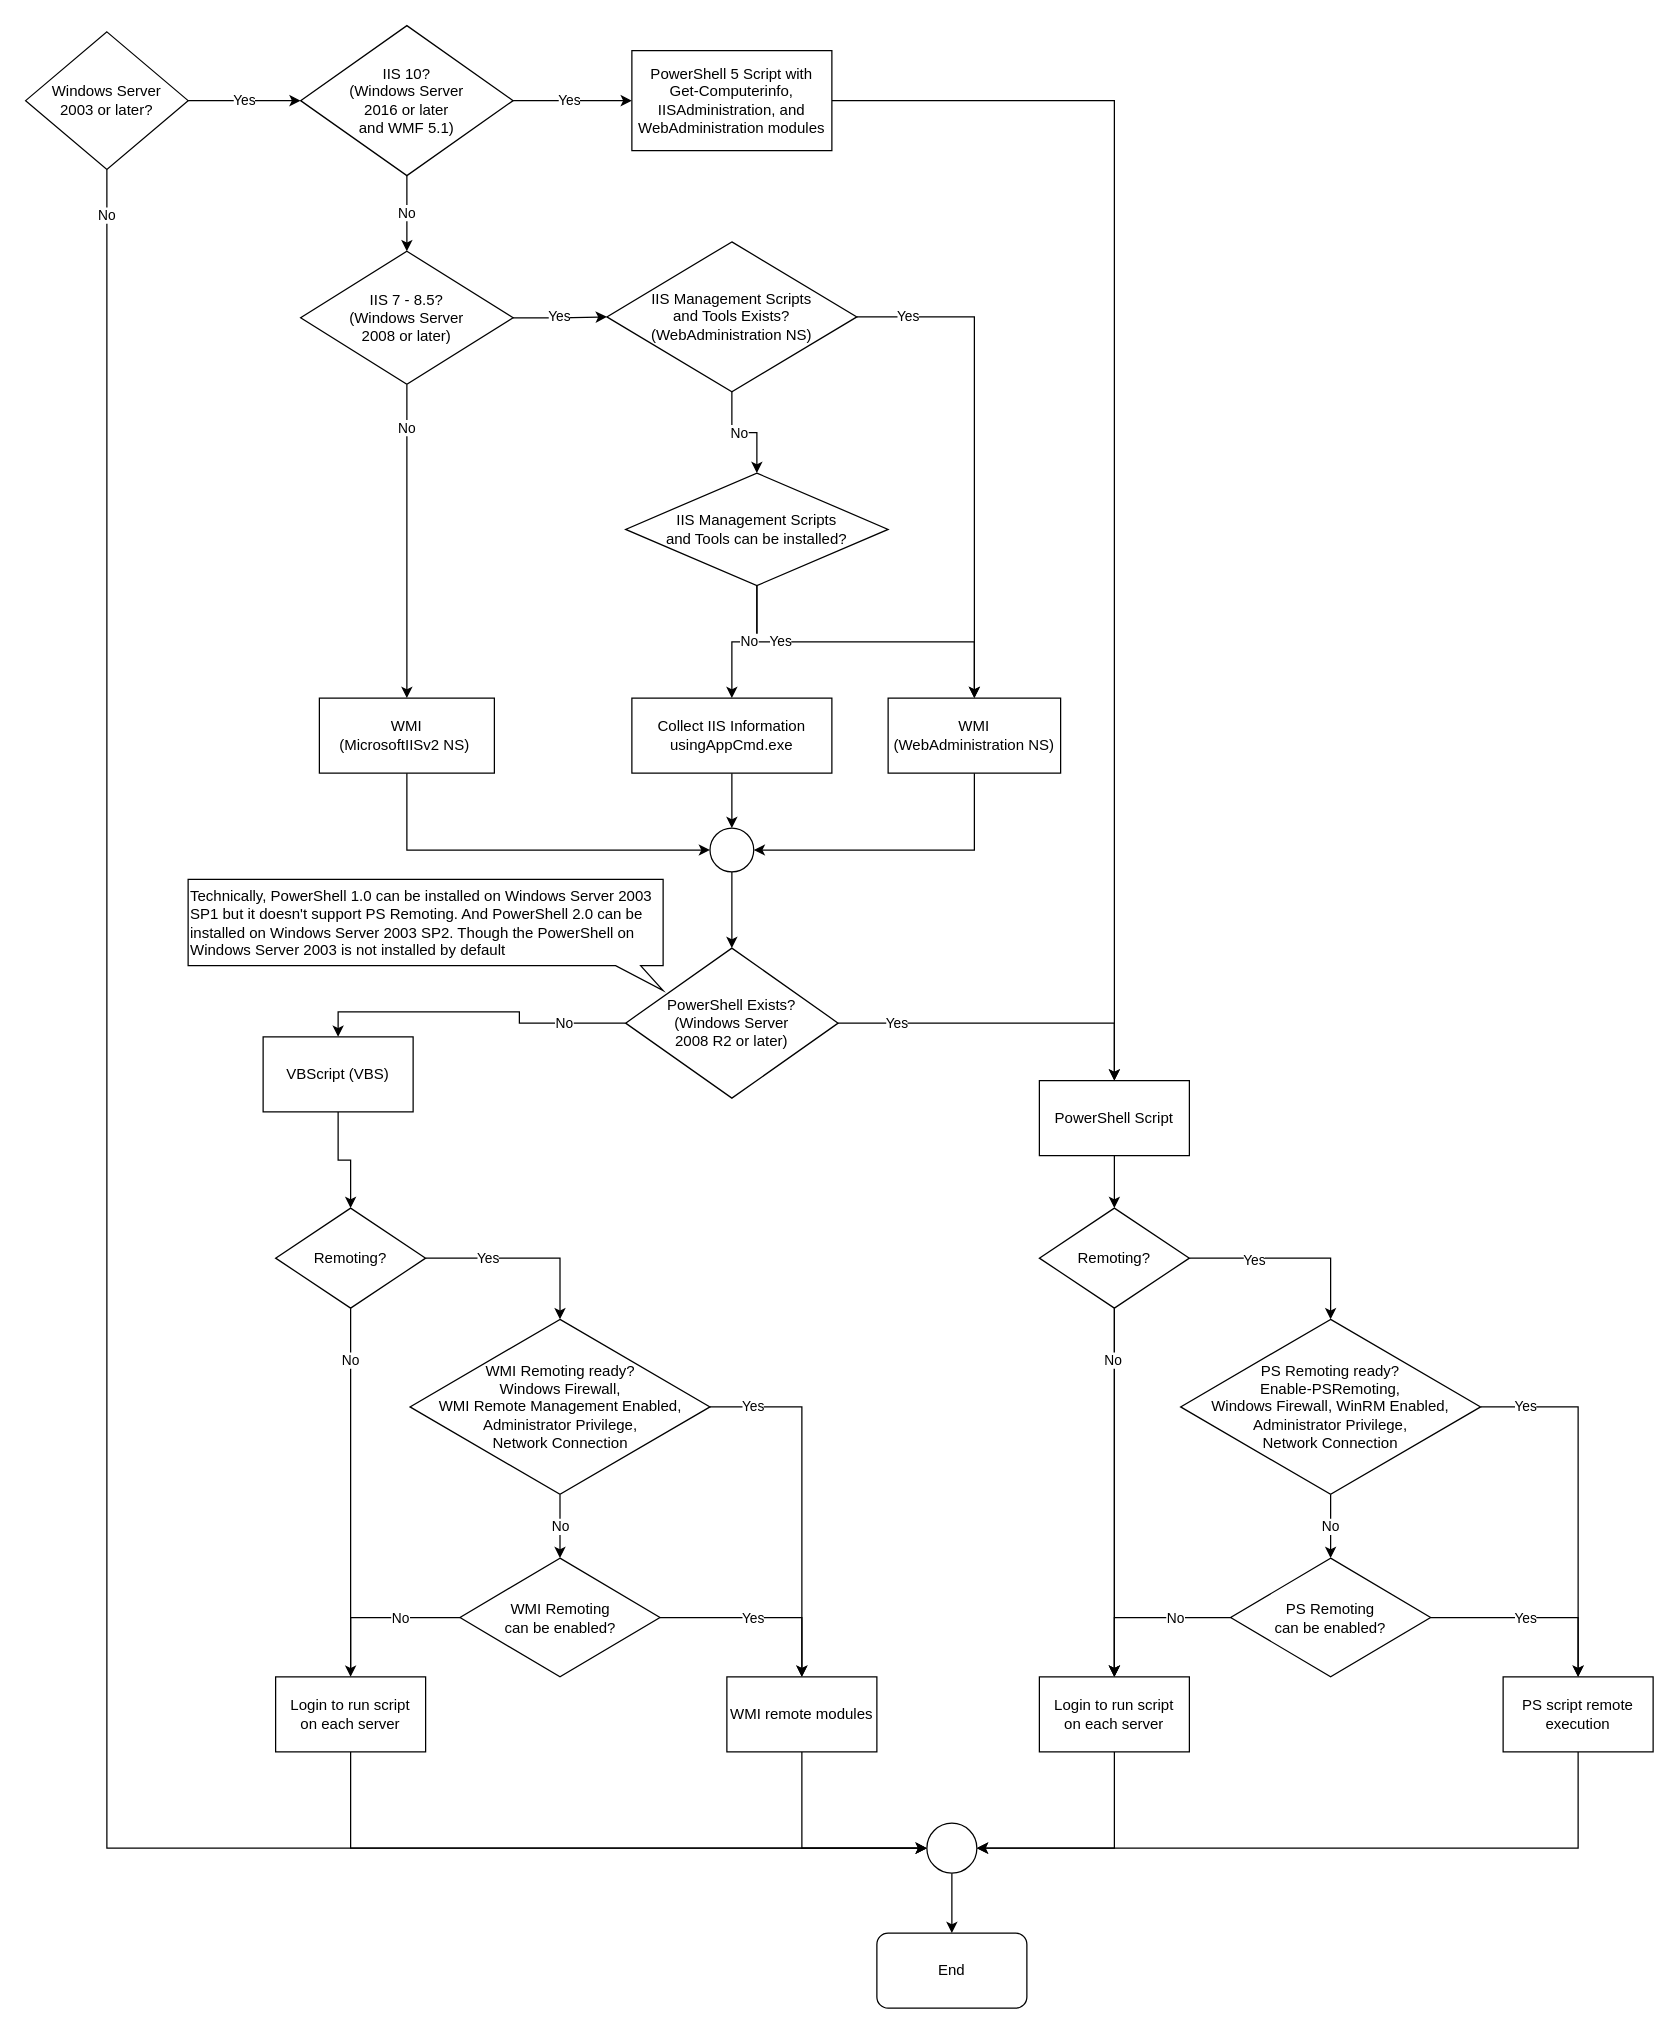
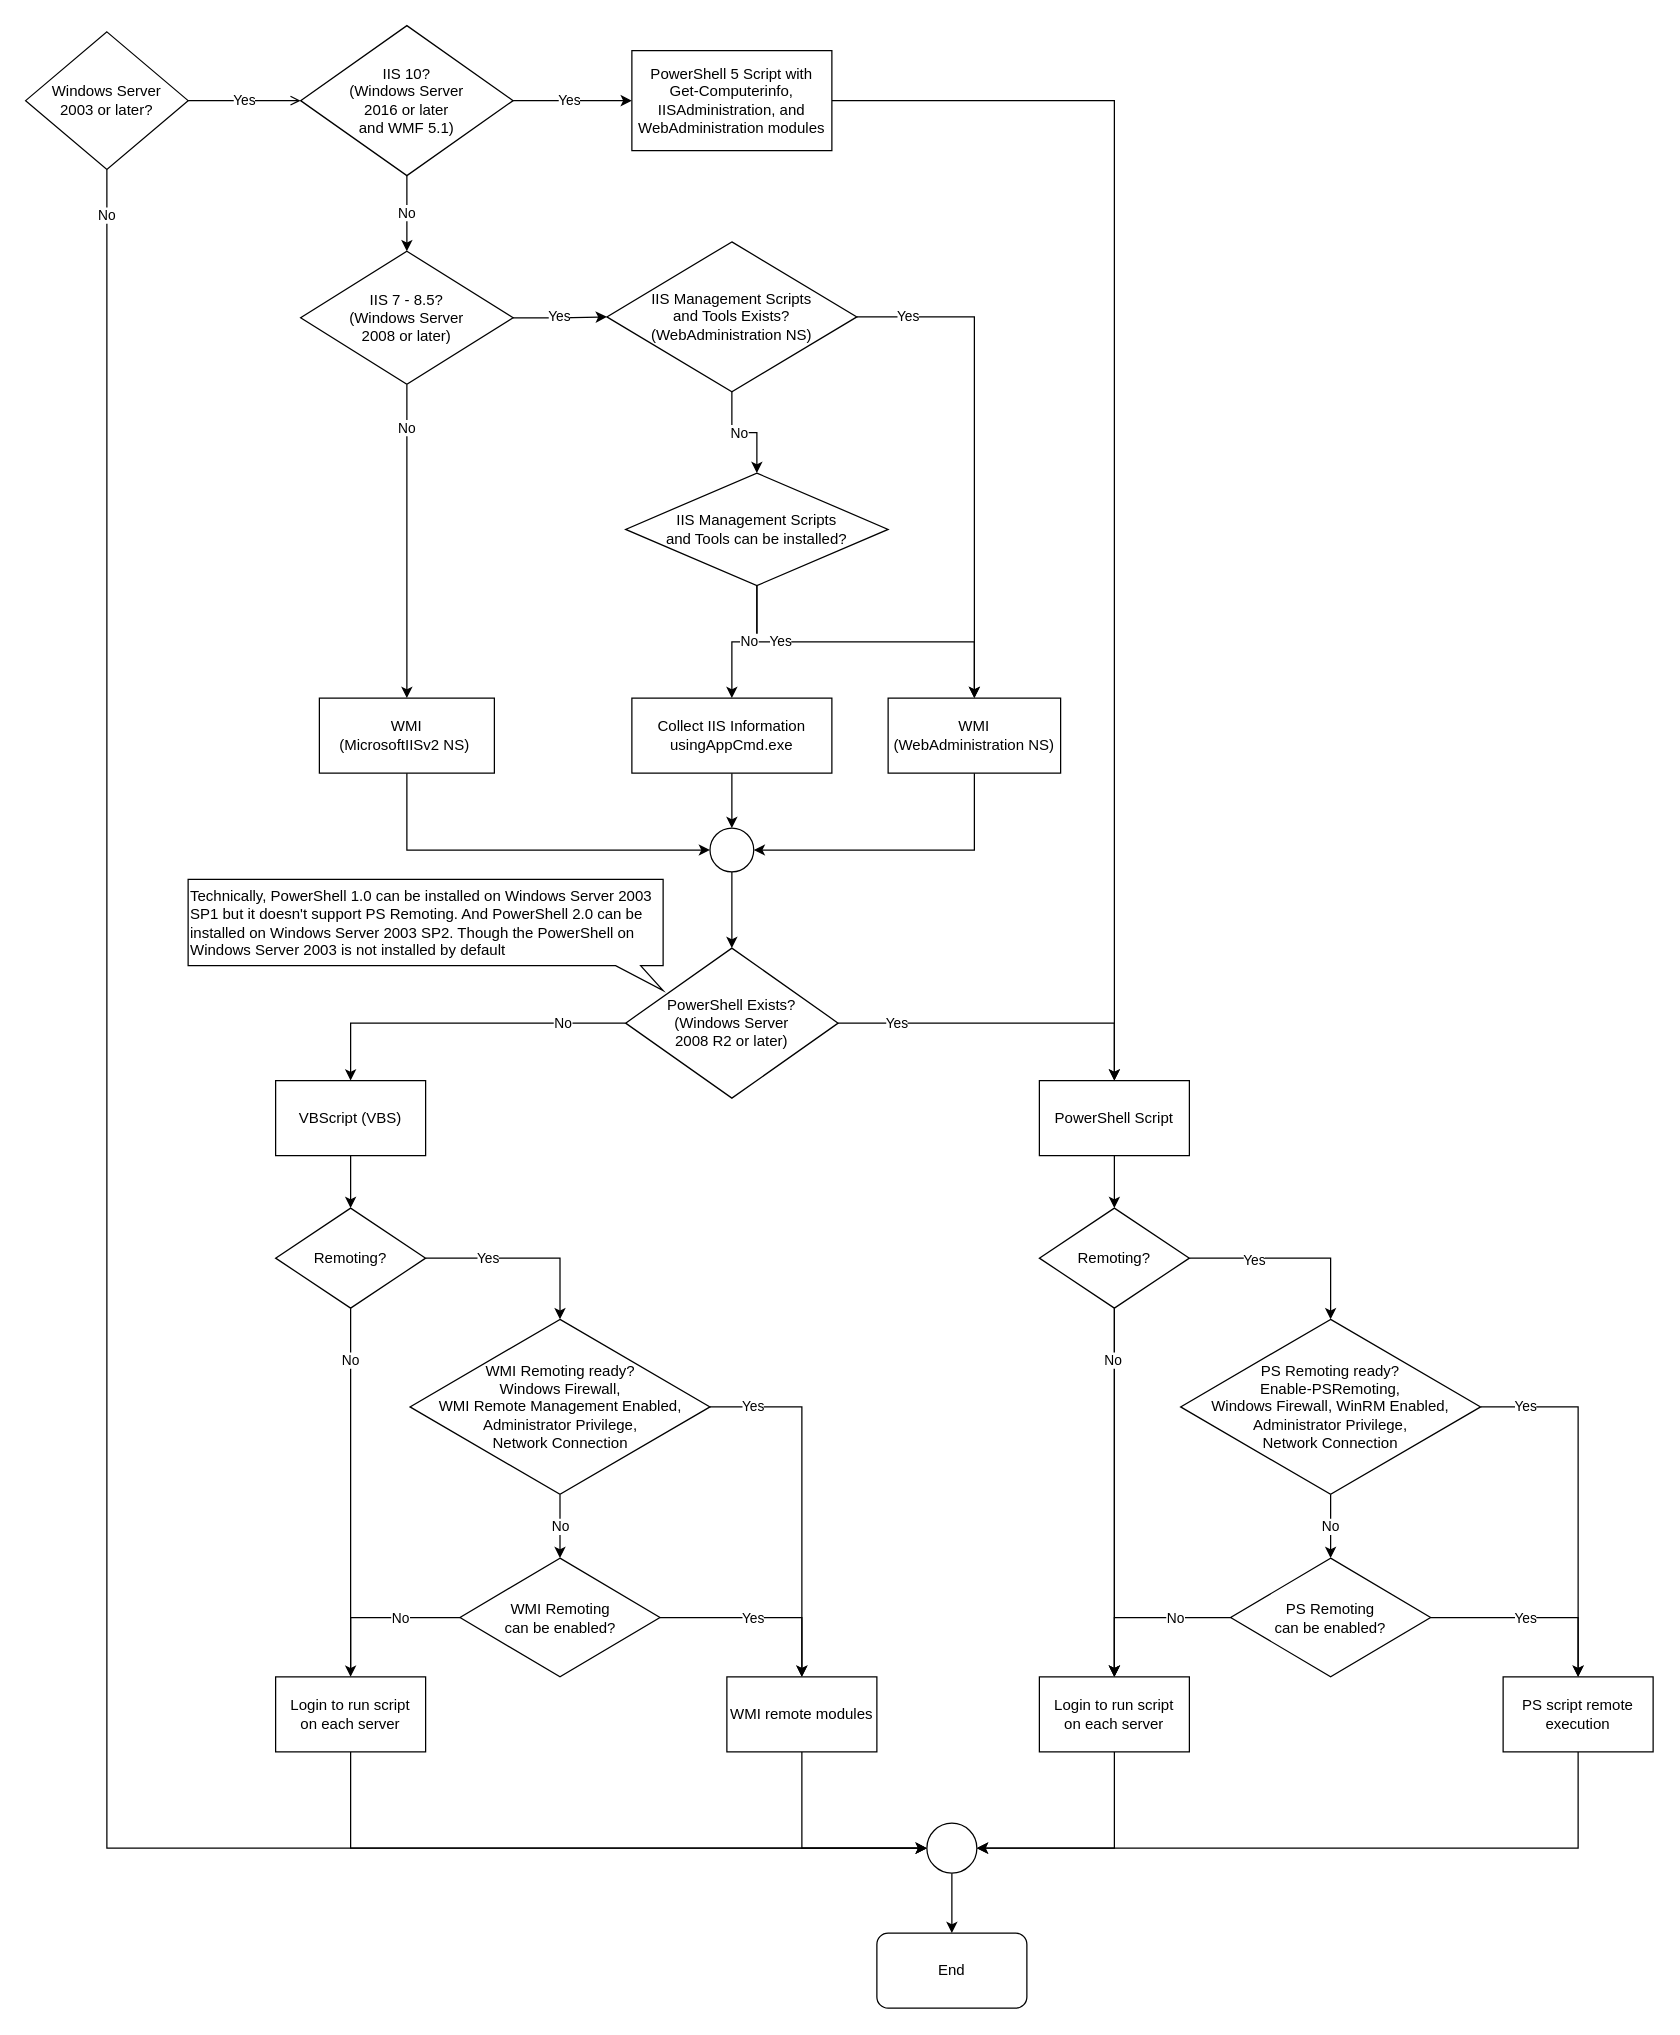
- <mxCell id="2" value="Yes" style="edgeStyle=orthogonalEdgeStyle;rounded=0;orthogonalLoop=1;jettySize=auto;html=1;startArrow=none;entryX=0;entryY=0.5;entryDx=0;entryDy=0;" parent="1" source="29" target="6" edge="1"><mxGeometry relative="1" as="geometry"><mxPoint x="240" y="80" as="targetPoint" /></mxGeometry></mxCell>
+ <mxCell id="2" value="Yes" style="edgeStyle=orthogonalEdgeStyle;rounded=0;orthogonalLoop=1;jettySize=auto;html=1;startArrow=none;entryX=0;entryY=0.5;entryDx=0;entryDy=0;endArrow=open;" parent="1" source="29" target="6" edge="1"><mxGeometry relative="1" as="geometry"><mxPoint x="240" y="80" as="targetPoint" /></mxGeometry></mxCell>
- <mxCell id="10" value="VBScript (VBS)" style="rounded=0;whiteSpace=wrap;html=1;" parent="1" vertex="1"><mxGeometry x="210" y="829" width="120" height="60" as="geometry" /></mxCell>
+ <mxCell id="10" value="VBScript (VBS)" style="rounded=0;whiteSpace=wrap;html=1;" parent="1" vertex="1"><mxGeometry x="220" y="864" width="120" height="60" as="geometry" /></mxCell>
